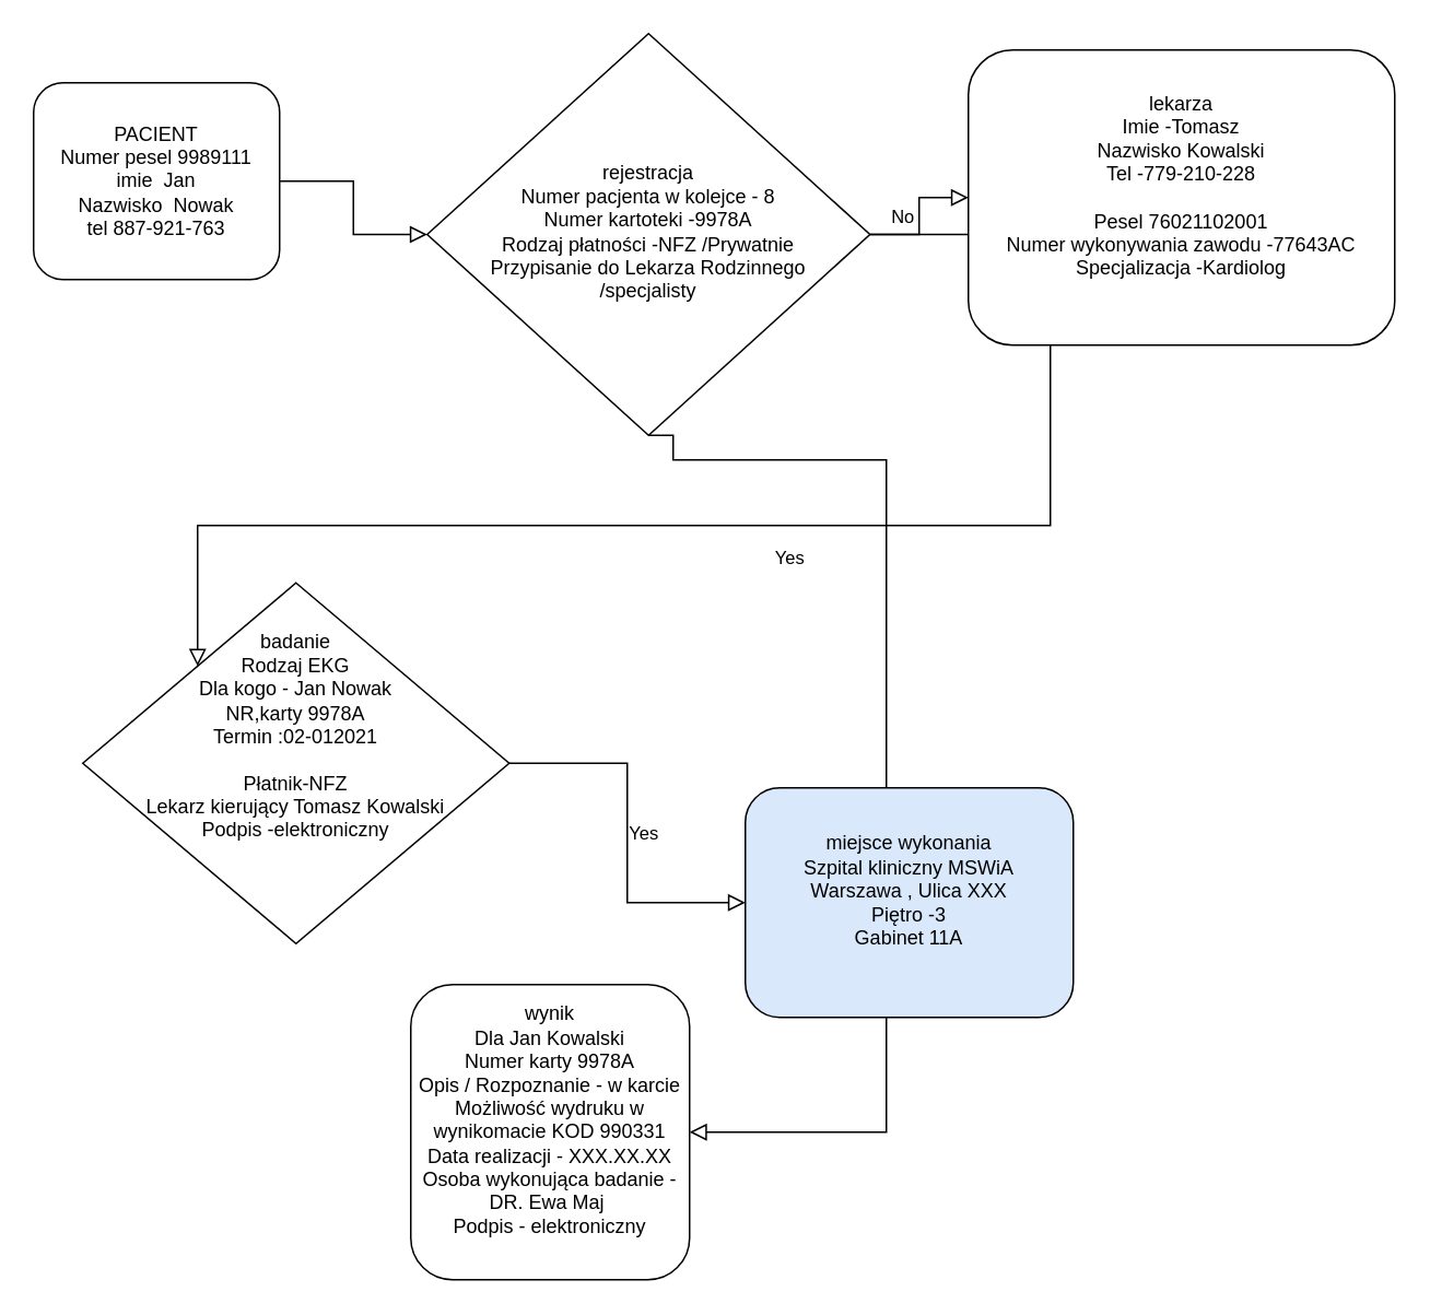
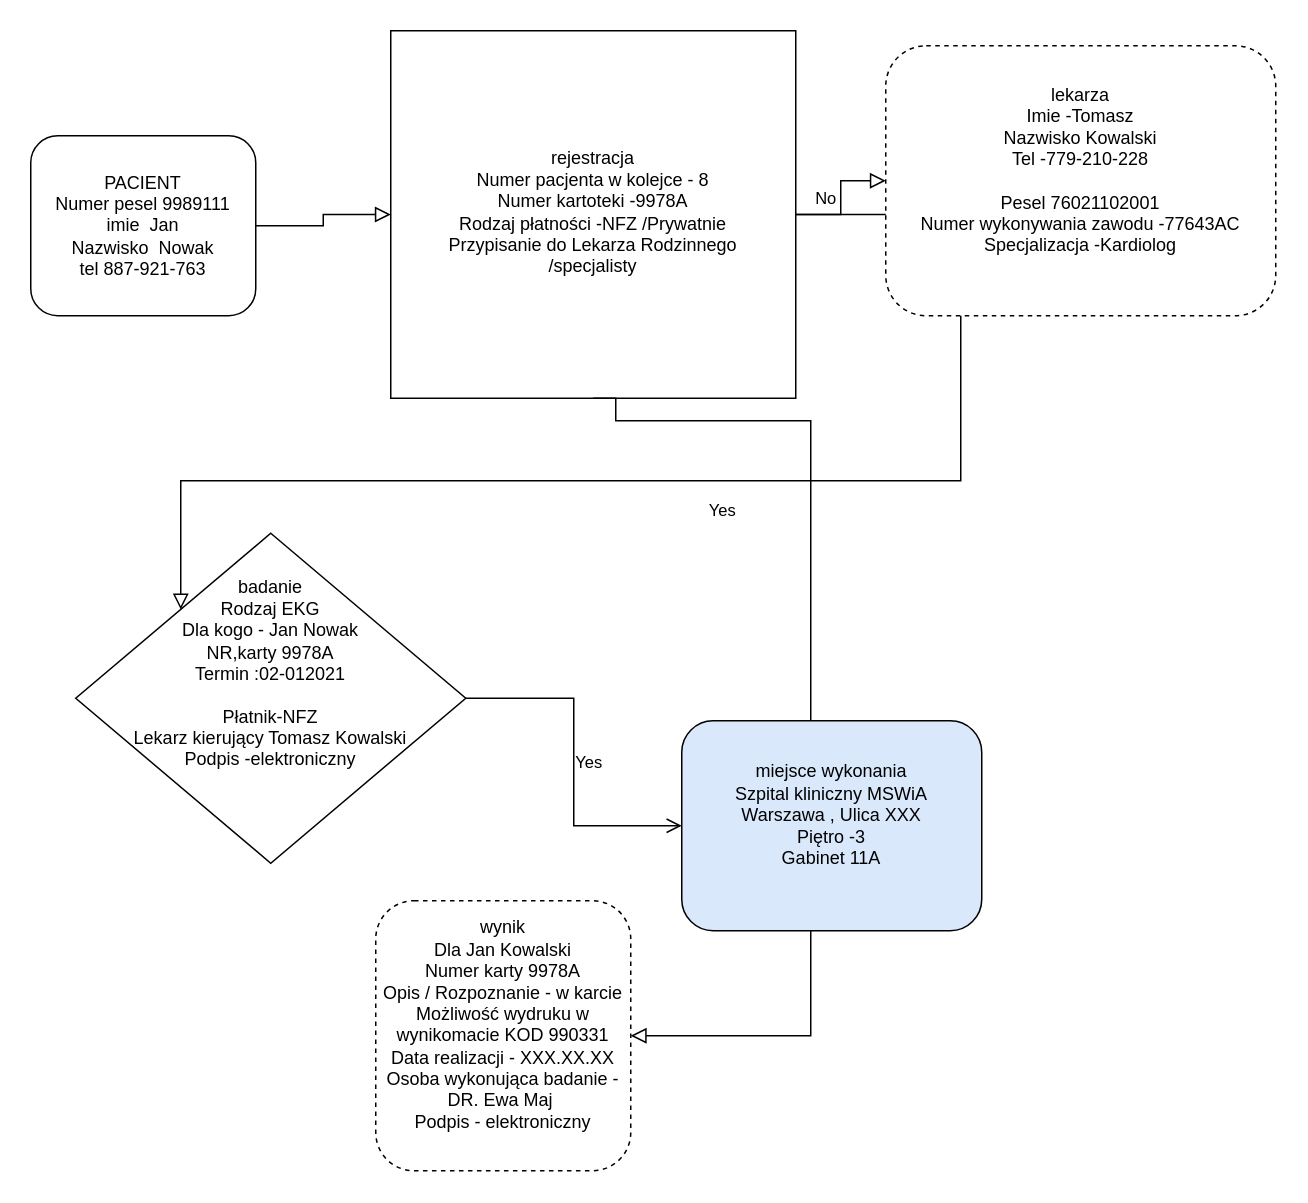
- <mxCell id="3" value="&lt;div&gt;PACIENT&lt;br&gt;&lt;/div&gt;&lt;div&gt;Numer pesel 9989111&lt;/div&gt;&lt;div&gt;imie&amp;nbsp; Jan&lt;/div&gt;&lt;div&gt;Nazwisko&amp;nbsp; Nowak &lt;br&gt;&lt;/div&gt;&lt;div&gt;tel 887-921-763&lt;br&gt;&lt;/div&gt;" style="rounded=1;whiteSpace=wrap;html=1;fontSize=12;glass=0;strokeWidth=1;shadow=0;" parent="1" vertex="1"><mxGeometry x="20" width="150" height="120" as="geometry" y="50" /></mxCell>
+ <mxCell id="3" value="&lt;div&gt;PACIENT&lt;br&gt;&lt;/div&gt;&lt;div&gt;Numer pesel 9989111&lt;/div&gt;&lt;div&gt;imie&amp;nbsp; Jan&lt;/div&gt;&lt;div&gt;Nazwisko&amp;nbsp; Nowak &lt;br&gt;&lt;/div&gt;&lt;div&gt;tel 887-921-763&lt;br&gt;&lt;/div&gt;" style="rounded=1;whiteSpace=wrap;html=1;fontSize=12;glass=0;strokeWidth=1;shadow=0;" parent="1" vertex="1"><mxGeometry x="20" y="90" width="150" height="120" as="geometry" /></mxCell>
- <mxCell id="7" value="&lt;div&gt;lekarza&lt;/div&gt;&lt;div&gt;Imie -Tomasz&lt;/div&gt;&lt;div&gt;Nazwisko Kowalski&lt;/div&gt;&lt;div&gt;Tel -779-210-228&lt;br&gt;&lt;/div&gt;&lt;div&gt;&lt;br&gt;&lt;/div&gt;&lt;div&gt;Pesel 76021102001&lt;/div&gt;&lt;div&gt;Numer wykonywania zawodu -77643AC&lt;/div&gt;&lt;div&gt;Specjalizacja -Kardiolog&lt;br&gt;&lt;/div&gt;&lt;div&gt;&lt;br&gt;&lt;/div&gt;" style="rounded=1;whiteSpace=wrap;html=1;fontSize=12;glass=0;strokeWidth=1;shadow=0;" parent="1" vertex="1"><mxGeometry x="590" y="30" width="260" height="180" as="geometry" /></mxCell>
+ <mxCell id="7" value="&lt;div&gt;lekarza&lt;/div&gt;&lt;div&gt;Imie -Tomasz&lt;/div&gt;&lt;div&gt;Nazwisko Kowalski&lt;/div&gt;&lt;div&gt;Tel -779-210-228&lt;br&gt;&lt;/div&gt;&lt;div&gt;&lt;br&gt;&lt;/div&gt;&lt;div&gt;Pesel 76021102001&lt;/div&gt;&lt;div&gt;Numer wykonywania zawodu -77643AC&lt;/div&gt;&lt;div&gt;Specjalizacja -Kardiolog&lt;br&gt;&lt;/div&gt;&lt;div&gt;&lt;br&gt;&lt;/div&gt;" style="rounded=1;whiteSpace=wrap;html=1;fontSize=12;glass=0;strokeWidth=1;shadow=0;dashed=1;" parent="1" vertex="1"><mxGeometry x="590" y="30" width="260" height="180" as="geometry" /></mxCell>
- <mxCell id="6" value="&lt;div&gt;rejestracja &lt;br&gt;&lt;/div&gt;&lt;div&gt;Numer pacjenta w kolejce - 8 &lt;br&gt;&lt;/div&gt;&lt;div&gt;Numer kartoteki -9978A&lt;/div&gt;&lt;div&gt;Rodzaj płatności -NFZ /Prywatnie &lt;br&gt;&lt;/div&gt;&lt;div&gt;Przypisanie do Lekarza Rodzinnego &lt;br&gt;&lt;/div&gt;&lt;div&gt;/specjalisty &lt;br&gt;&lt;/div&gt;" style="rhombus;whiteSpace=wrap;html=1;shadow=0;fontFamily=Helvetica;fontSize=12;align=center;strokeWidth=1;spacing=6;spacingTop=-4;" parent="1" vertex="1"><mxGeometry x="260" y="20" width="270" height="245" as="geometry" /></mxCell>
+ <mxCell id="6" value="&lt;div&gt;rejestracja &lt;br&gt;&lt;/div&gt;&lt;div&gt;Numer pacjenta w kolejce - 8 &lt;br&gt;&lt;/div&gt;&lt;div&gt;Numer kartoteki -9978A&lt;/div&gt;&lt;div&gt;Rodzaj płatności -NFZ /Prywatnie &lt;br&gt;&lt;/div&gt;&lt;div&gt;Przypisanie do Lekarza Rodzinnego &lt;br&gt;&lt;/div&gt;&lt;div&gt;/specjalisty &lt;br&gt;&lt;/div&gt;" style="whiteSpace=wrap;html=1;shadow=0;fontFamily=Helvetica;fontSize=12;align=center;strokeWidth=1;spacing=6;spacingTop=-4;rounded=0;" parent="1" vertex="1"><mxGeometry x="260" y="20" width="270" height="245" as="geometry" /></mxCell>
- <mxCell id="9" value="Yes" style="edgeStyle=orthogonalEdgeStyle;rounded=0;html=1;jettySize=auto;orthogonalLoop=1;fontSize=11;endArrow=block;endFill=0;endSize=8;strokeWidth=1;shadow=0;labelBackgroundColor=none;" parent="1" source="10" target="12" edge="1"><mxGeometry y="10" relative="1" as="geometry"><mxPoint as="offset" /></mxGeometry></mxCell>
+ <mxCell id="9" value="Yes" style="edgeStyle=orthogonalEdgeStyle;rounded=0;html=1;jettySize=auto;orthogonalLoop=1;fontSize=11;endArrow=open;endFill=0;endSize=8;strokeWidth=1;shadow=0;labelBackgroundColor=none;" parent="1" source="10" target="12" edge="1"><mxGeometry y="10" relative="1" as="geometry"><mxPoint as="offset" /></mxGeometry></mxCell>
- <mxCell id="11" value="&lt;div&gt;wynik&lt;/div&gt;&lt;div&gt;Dla Jan Kowalski&lt;/div&gt;&lt;div&gt;Numer karty 9978A&lt;/div&gt;&lt;div&gt;Opis / Rozpoznanie - w karcie &lt;br&gt;&lt;/div&gt;&lt;div&gt;Możliwość wydruku w wynikomacie KOD 990331&lt;/div&gt;&lt;div&gt;Data realizacji - XXX.XX.XX &lt;br&gt;&lt;/div&gt;&lt;div&gt;Osoba wykonująca badanie - DR. Ewa Maj&amp;nbsp; &lt;br&gt;&lt;/div&gt;&lt;div&gt;Podpis - elektroniczny&lt;br&gt;&lt;/div&gt;&lt;div&gt;&lt;br&gt;&lt;/div&gt;" style="rounded=1;whiteSpace=wrap;html=1;fontSize=12;glass=0;strokeWidth=1;shadow=0;" parent="1" vertex="1"><mxGeometry x="250" y="600" width="170" height="180" as="geometry" /></mxCell>
+ <mxCell id="11" value="&lt;div&gt;wynik&lt;/div&gt;&lt;div&gt;Dla Jan Kowalski&lt;/div&gt;&lt;div&gt;Numer karty 9978A&lt;/div&gt;&lt;div&gt;Opis / Rozpoznanie - w karcie &lt;br&gt;&lt;/div&gt;&lt;div&gt;Możliwość wydruku w wynikomacie KOD 990331&lt;/div&gt;&lt;div&gt;Data realizacji - XXX.XX.XX &lt;br&gt;&lt;/div&gt;&lt;div&gt;Osoba wykonująca badanie - DR. Ewa Maj&amp;nbsp; &lt;br&gt;&lt;/div&gt;&lt;div&gt;Podpis - elektroniczny&lt;br&gt;&lt;/div&gt;&lt;div&gt;&lt;br&gt;&lt;/div&gt;" style="rounded=1;whiteSpace=wrap;html=1;fontSize=12;glass=0;strokeWidth=1;shadow=0;dashed=1;" parent="1" vertex="1"><mxGeometry x="250" y="600" width="170" height="180" as="geometry" /></mxCell>
